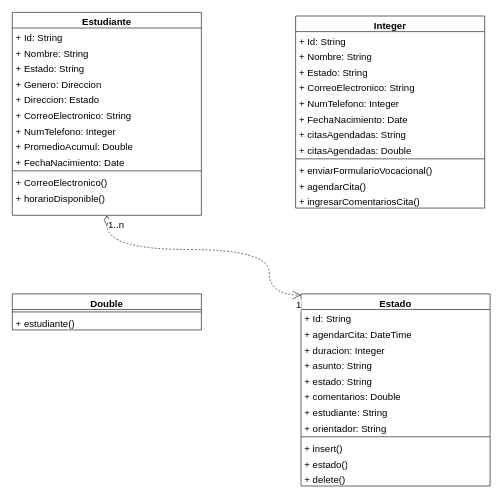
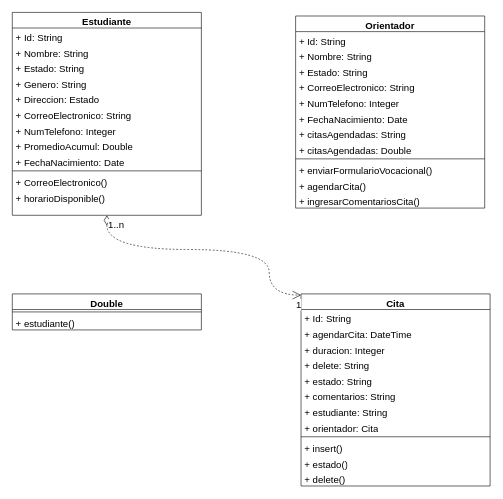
- <mxCell id="15" value="Integer" style="swimlane;fontStyle=1;align=center;verticalAlign=top;childLayout=stackLayout;horizontal=1;startSize=26;horizontalStack=0;resizeParent=1;resizeParentMax=0;resizeLast=0;collapsible=1;marginBottom=0;whiteSpace=wrap;html=1;fontSize=16;" vertex="1" parent="1"><mxGeometry x="492" y="26" width="315" height="320" as="geometry" /></mxCell>
+ <mxCell id="15" value="Orientador" style="swimlane;fontStyle=1;align=center;verticalAlign=top;childLayout=stackLayout;horizontal=1;startSize=26;horizontalStack=0;resizeParent=1;resizeParentMax=0;resizeLast=0;collapsible=1;marginBottom=0;whiteSpace=wrap;html=1;fontSize=16;" vertex="1" parent="1"><mxGeometry x="492" y="26" width="315" height="320" as="geometry" /></mxCell>
- <mxCell id="6" value="+ Genero: Direccion" style="text;strokeColor=none;fillColor=none;align=left;verticalAlign=top;spacingLeft=4;spacingRight=4;overflow=hidden;rotatable=0;points=[[0,0.5],[1,0.5]];portConstraint=eastwest;whiteSpace=wrap;html=1;fontSize=16;" vertex="1" parent="2"><mxGeometry y="104" width="315" height="26" as="geometry" /></mxCell>
+ <mxCell id="6" value="+ Genero: String" style="text;strokeColor=none;fillColor=none;align=left;verticalAlign=top;spacingLeft=4;spacingRight=4;overflow=hidden;rotatable=0;points=[[0,0.5],[1,0.5]];portConstraint=eastwest;whiteSpace=wrap;html=1;fontSize=16;" vertex="1" parent="2"><mxGeometry y="104" width="315" height="26" as="geometry" /></mxCell>
- <mxCell id="28" value="Estado" style="swimlane;fontStyle=1;align=center;verticalAlign=top;childLayout=stackLayout;horizontal=1;startSize=26;horizontalStack=0;resizeParent=1;resizeParentMax=0;resizeLast=0;collapsible=1;marginBottom=0;whiteSpace=wrap;html=1;fontSize=16;" vertex="1" parent="1"><mxGeometry x="501" y="489" width="315" height="320" as="geometry" /></mxCell>
+ <mxCell id="28" value="Cita" style="swimlane;fontStyle=1;align=center;verticalAlign=top;childLayout=stackLayout;horizontal=1;startSize=26;horizontalStack=0;resizeParent=1;resizeParentMax=0;resizeLast=0;collapsible=1;marginBottom=0;whiteSpace=wrap;html=1;fontSize=16;" vertex="1" parent="1"><mxGeometry x="501" y="489" width="315" height="320" as="geometry" /></mxCell>
- <mxCell id="32" value="+ asunto: String" style="text;strokeColor=none;fillColor=none;align=left;verticalAlign=top;spacingLeft=4;spacingRight=4;overflow=hidden;rotatable=0;points=[[0,0.5],[1,0.5]];portConstraint=eastwest;whiteSpace=wrap;html=1;fontSize=16;" vertex="1" parent="28"><mxGeometry y="104" width="315" height="26" as="geometry" /></mxCell>
+ <mxCell id="32" value="+ delete: String" style="text;strokeColor=none;fillColor=none;align=left;verticalAlign=top;spacingLeft=4;spacingRight=4;overflow=hidden;rotatable=0;points=[[0,0.5],[1,0.5]];portConstraint=eastwest;whiteSpace=wrap;html=1;fontSize=16;" vertex="1" parent="28"><mxGeometry y="104" width="315" height="26" as="geometry" /></mxCell>
- <mxCell id="34" value="+ comentarios: Double" style="text;strokeColor=none;fillColor=none;align=left;verticalAlign=top;spacingLeft=4;spacingRight=4;overflow=hidden;rotatable=0;points=[[0,0.5],[1,0.5]];portConstraint=eastwest;whiteSpace=wrap;html=1;fontSize=16;" vertex="1" parent="28"><mxGeometry y="156" width="315" height="26" as="geometry" /></mxCell>
+ <mxCell id="34" value="+ comentarios: String" style="text;strokeColor=none;fillColor=none;align=left;verticalAlign=top;spacingLeft=4;spacingRight=4;overflow=hidden;rotatable=0;points=[[0,0.5],[1,0.5]];portConstraint=eastwest;whiteSpace=wrap;html=1;fontSize=16;" vertex="1" parent="28"><mxGeometry y="156" width="315" height="26" as="geometry" /></mxCell>
- <mxCell id="36" value="+ orientador: String" style="text;strokeColor=none;fillColor=none;align=left;verticalAlign=top;spacingLeft=4;spacingRight=4;overflow=hidden;rotatable=0;points=[[0,0.5],[1,0.5]];portConstraint=eastwest;whiteSpace=wrap;html=1;fontSize=16;" vertex="1" parent="28"><mxGeometry y="208" width="315" height="26" as="geometry" /></mxCell>
+ <mxCell id="36" value="+ orientador: Cita" style="text;strokeColor=none;fillColor=none;align=left;verticalAlign=top;spacingLeft=4;spacingRight=4;overflow=hidden;rotatable=0;points=[[0,0.5],[1,0.5]];portConstraint=eastwest;whiteSpace=wrap;html=1;fontSize=16;" vertex="1" parent="28"><mxGeometry y="208" width="315" height="26" as="geometry" /></mxCell>
